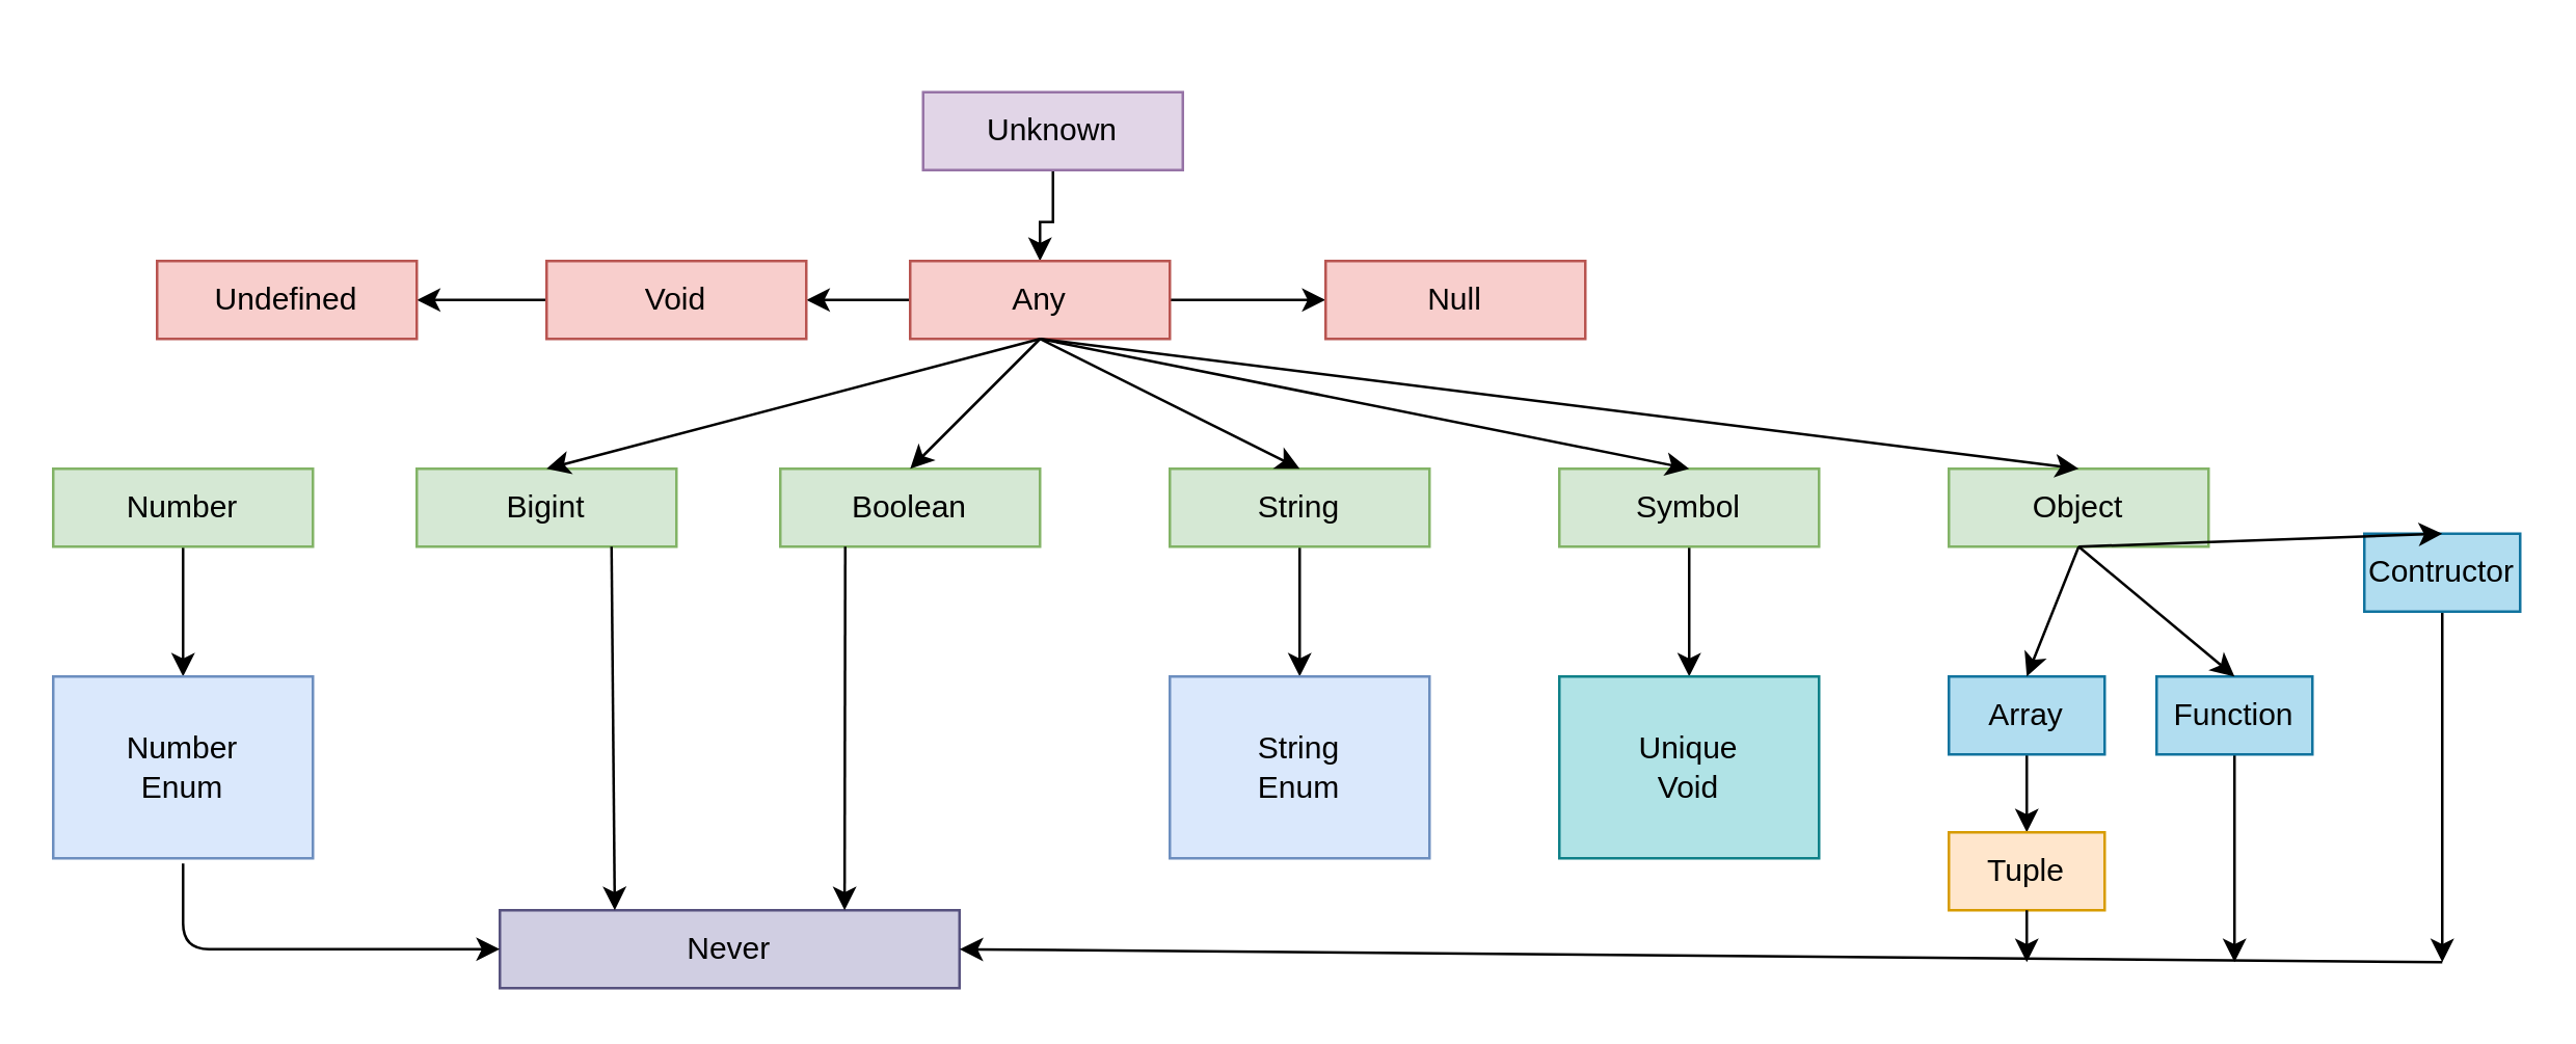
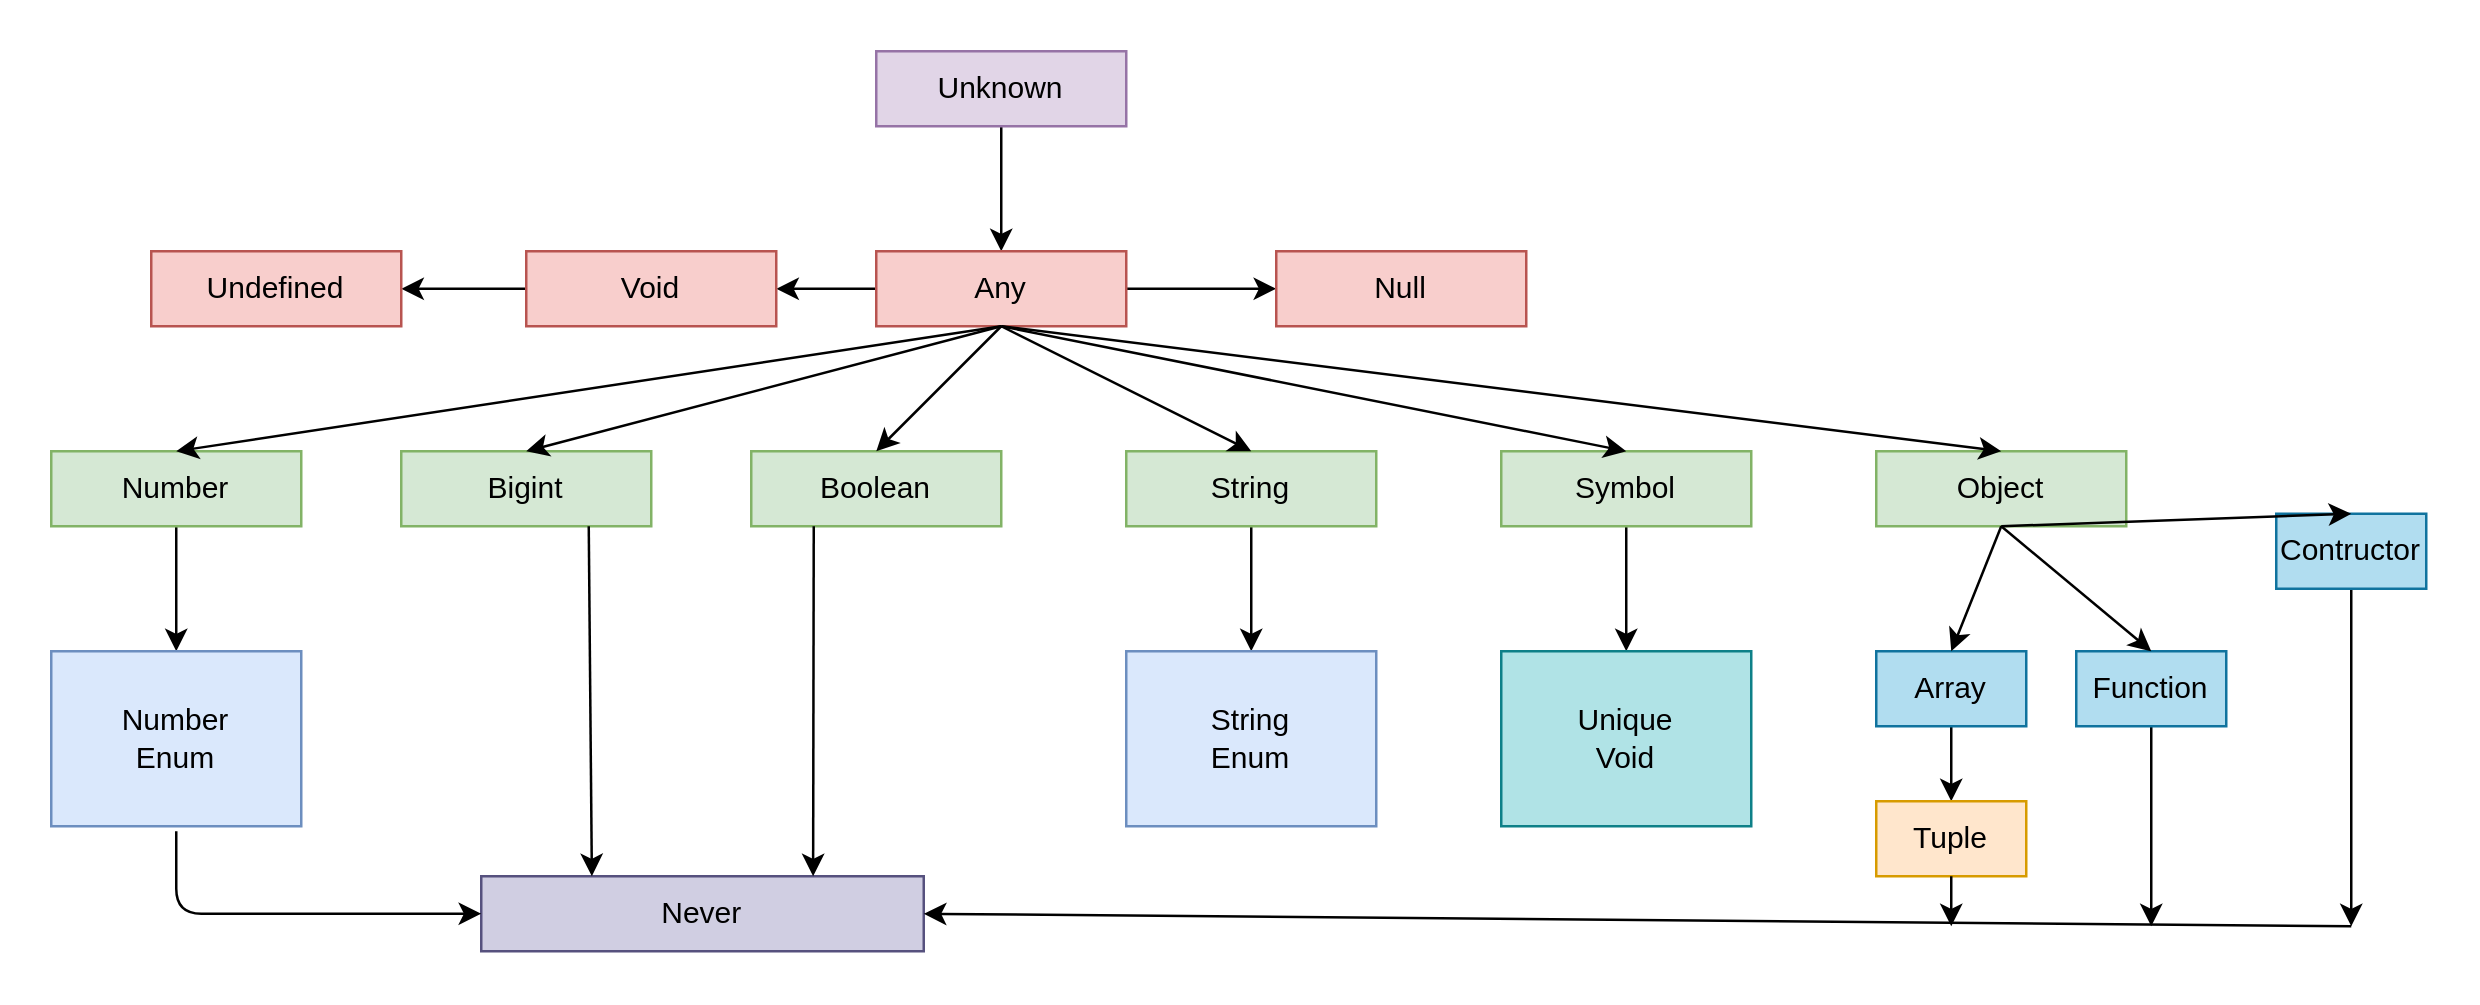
- <mxCell id="3" value="Unknown" style="rounded=0;whiteSpace=wrap;html=1;fillColor=#e1d5e7;strokeColor=#9673a6;" vertex="1" parent="1"><mxGeometry x="355" y="35" width="100" height="30" as="geometry" /></mxCell>
+ <mxCell id="3" value="Unknown" style="rounded=0;whiteSpace=wrap;html=1;fillColor=#e1d5e7;strokeColor=#9673a6;" vertex="1" parent="1"><mxGeometry x="350" y="20" width="100" height="30" as="geometry" /></mxCell>
+ <mxCell id="20" value="" style="endArrow=classic;html=1;entryX=0.5;entryY=0;entryDx=0;entryDy=0;exitX=0.5;exitY=1;exitDx=0;exitDy=0;" edge="1" parent="1" source="6" target="12"><mxGeometry width="50" height="50" relative="1" as="geometry"><mxPoint x="320" y="360" as="sourcePoint" /><mxPoint x="370" y="310" as="targetPoint" /></mxGeometry></mxCell>
